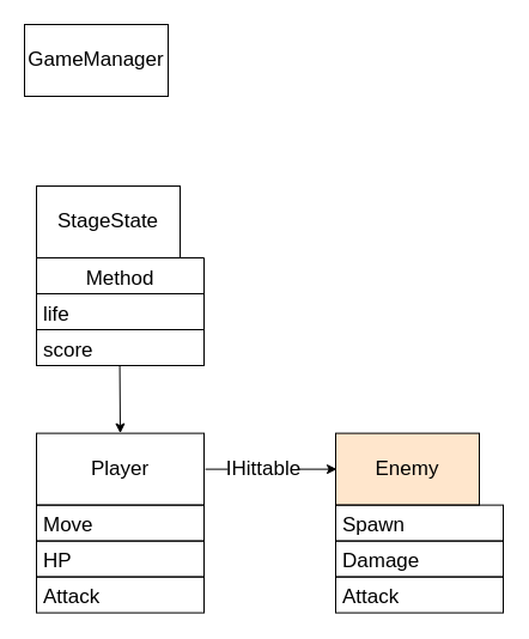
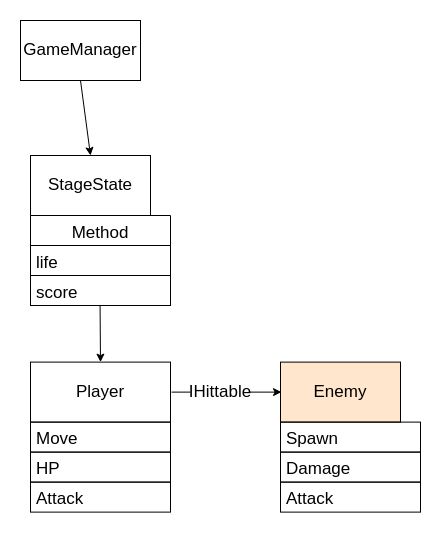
+ <mxCell id="12" value="" style="endArrow=classic;html=1;rounded=0;fontSize=17;exitX=0.5;exitY=1;exitDx=0;exitDy=0;entryX=0.5;entryY=0;entryDx=0;entryDy=0;" edge="1" parent="1" source="2" target="4"><mxGeometry width="50" height="50" relative="1" as="geometry"><mxPoint x="76" y="155" as="sourcePoint" /><mxPoint x="126" y="105" as="targetPoint" /></mxGeometry></mxCell>
